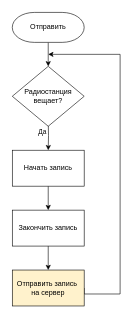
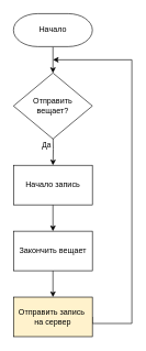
- <mxCell id="3" value="Отправить" style="strokeWidth=1;html=1;shape=mxgraph.flowchart.terminator;whiteSpace=wrap;" parent="1" vertex="1"><mxGeometry x="20" y="20" width="120" height="50" as="geometry" /></mxCell>
+ <mxCell id="3" value="Начало" style="strokeWidth=1;html=1;shape=mxgraph.flowchart.terminator;whiteSpace=wrap;" parent="1" vertex="1"><mxGeometry x="20" y="20" width="120" height="50" as="geometry" /></mxCell>
- <mxCell id="5" value="Радиостанция&lt;br&gt;вещает?" style="strokeWidth=1;html=1;shape=mxgraph.flowchart.decision;whiteSpace=wrap;" parent="1" vertex="1"><mxGeometry x="20" y="110" width="120" height="100" as="geometry" /></mxCell>
+ <mxCell id="5" value="Отправить&lt;br&gt;вещает?" style="strokeWidth=1;html=1;shape=mxgraph.flowchart.decision;whiteSpace=wrap;" parent="1" vertex="1"><mxGeometry x="20" y="110" width="120" height="100" as="geometry" /></mxCell>
- <mxCell id="7" value="Начать запись" style="rounded=0;whiteSpace=wrap;html=1;strokeWidth=1;" parent="1" vertex="1"><mxGeometry x="20" y="250" width="120" height="60" as="geometry" /></mxCell>
+ <mxCell id="7" value="Начало запись" style="rounded=0;whiteSpace=wrap;html=1;strokeWidth=1;" parent="1" vertex="1"><mxGeometry x="20" y="250" width="120" height="60" as="geometry" /></mxCell>
- <mxCell id="9" value="Закончить запись" style="rounded=0;whiteSpace=wrap;html=1;strokeWidth=1;" parent="1" vertex="1"><mxGeometry x="20" y="350" width="120" height="60" as="geometry" /></mxCell>
+ <mxCell id="9" value="Закончить вещает" style="rounded=0;whiteSpace=wrap;html=1;strokeWidth=1;" parent="1" vertex="1"><mxGeometry x="20" y="350" width="120" height="60" as="geometry" /></mxCell>
